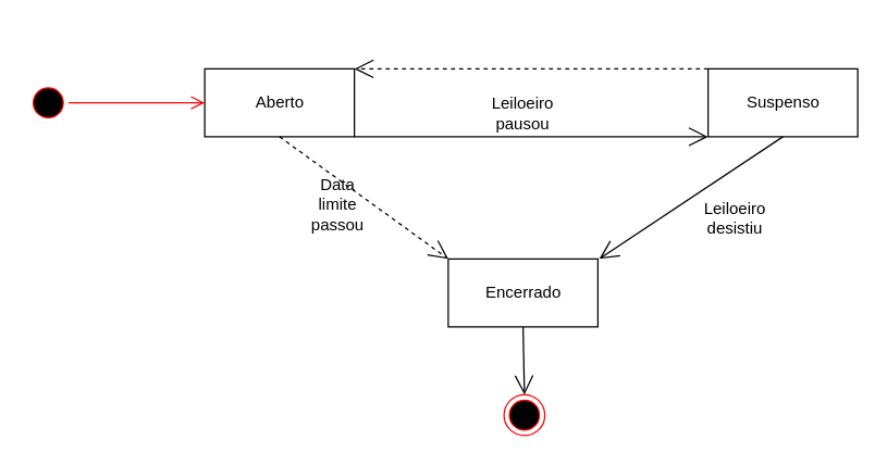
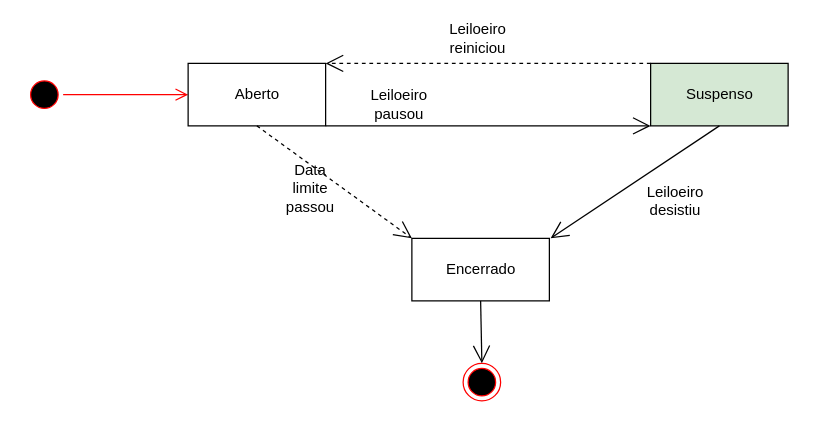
+ <mxCell id="9" value="Leiloeiro reiniciou" style="text;html=1;strokeColor=none;fillColor=none;align=center;verticalAlign=middle;whiteSpace=wrap;rounded=0;" vertex="1" parent="1"><mxGeometry x="362" y="20" width="40" height="20" as="geometry" /></mxCell>
- <mxCell id="5" value="Suspenso" style="html=1;" vertex="1" parent="1"><mxGeometry x="520" y="50" width="110" height="50" as="geometry" /></mxCell>
+ <mxCell id="5" value="Suspenso" style="html=1;fillColor=#d5e8d4;" vertex="1" parent="1"><mxGeometry x="520" y="50" width="110" height="50" as="geometry" /></mxCell>
- <mxCell id="7" value="Leiloeiro pausou" style="text;html=1;strokeColor=none;fillColor=none;align=center;verticalAlign=middle;whiteSpace=wrap;rounded=0;" vertex="1" parent="1"><mxGeometry x="364" y="73" width="40" height="20" as="geometry" /></mxCell>
+ <mxCell id="7" value="Leiloeiro pausou" style="text;html=1;strokeColor=none;fillColor=none;align=center;verticalAlign=middle;whiteSpace=wrap;rounded=0;" vertex="1" parent="1"><mxGeometry x="299" y="73" width="40" height="20" as="geometry" /></mxCell>
